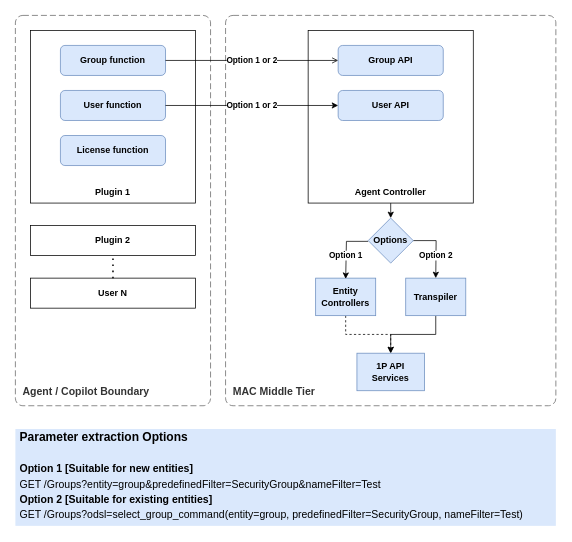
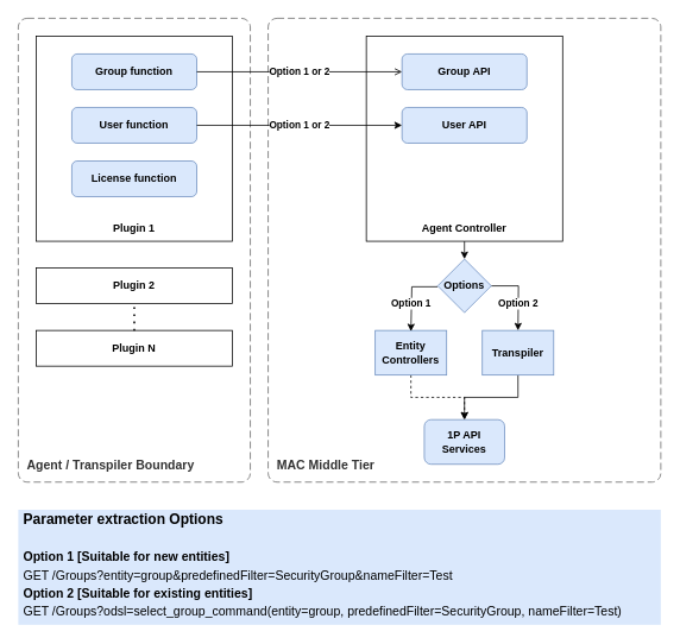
- <mxCell id="5" value="&lt;b&gt;User N&lt;/b&gt;" style="rounded=0;whiteSpace=wrap;html=1;" vertex="1" parent="1"><mxGeometry x="40" y="370" width="220" height="40" as="geometry" /></mxCell>
+ <mxCell id="5" value="&lt;b&gt;Plugin N&lt;/b&gt;" style="rounded=0;whiteSpace=wrap;html=1;" vertex="1" parent="1"><mxGeometry x="40" y="370" width="220" height="40" as="geometry" /></mxCell>
- <mxCell id="21" value="&lt;div&gt;&lt;b style=&quot;background-color: transparent; color: light-dark(rgb(0, 0, 0), rgb(255, 255, 255));&quot;&gt;1P API Services&lt;/b&gt;&lt;/div&gt;" style="rounded=0;whiteSpace=wrap;html=1;fillColor=#dae8fc;strokeColor=#6c8ebf;" vertex="1" parent="1"><mxGeometry x="475" y="470" width="90" height="50" as="geometry" /></mxCell>
+ <mxCell id="21" value="&lt;div&gt;&lt;b style=&quot;background-color: transparent; color: light-dark(rgb(0, 0, 0), rgb(255, 255, 255));&quot;&gt;1P API Services&lt;/b&gt;&lt;/div&gt;" style="whiteSpace=wrap;html=1;fillColor=#dae8fc;strokeColor=#6c8ebf;rounded=1;" vertex="1" parent="1"><mxGeometry x="475" y="470" width="90" height="50" as="geometry" /></mxCell>
- <mxCell id="2" value="&lt;font style=&quot;font-size: 14px&quot;&gt;&lt;b&gt;&lt;div style=&quot;text-align: right&quot;&gt;Agent / Copilot Boundary&lt;/div&gt;&lt;/b&gt;&lt;/font&gt;" style="rounded=1;fontSize=11;whiteSpace=wrap;html=1;dashed=1;arcSize=20;fillColor=none;strokeColor=#666666;fontColor=#333333;labelBackgroundColor=none;align=left;verticalAlign=bottom;labelBorderColor=none;spacingTop=0;spacing=10;dashPattern=8 4;metaEdit=1;rotatable=0;perimeter=rectanglePerimeter;noLabel=0;labelPadding=0;allowArrows=0;connectable=0;expand=0;recursiveResize=0;editable=1;pointerEvents=0;absoluteArcSize=1;points=[[0.25,0,0],[0.5,0,0],[0.75,0,0],[1,0.25,0],[1,0.5,0],[1,0.75,0],[0.75,1,0],[0.5,1,0],[0.25,1,0],[0,0.75,0],[0,0.5,0],[0,0.25,0]];" vertex="1" parent="1"><mxGeometry x="20" y="20" width="260" height="520" as="geometry" /></mxCell>
+ <mxCell id="2" value="&lt;font style=&quot;font-size: 14px&quot;&gt;&lt;b&gt;&lt;div style=&quot;text-align: right&quot;&gt;Agent / Transpiler Boundary&lt;/div&gt;&lt;/b&gt;&lt;/font&gt;" style="rounded=1;fontSize=11;whiteSpace=wrap;html=1;dashed=1;arcSize=20;fillColor=none;strokeColor=#666666;fontColor=#333333;labelBackgroundColor=none;align=left;verticalAlign=bottom;labelBorderColor=none;spacingTop=0;spacing=10;dashPattern=8 4;metaEdit=1;rotatable=0;perimeter=rectanglePerimeter;noLabel=0;labelPadding=0;allowArrows=0;connectable=0;expand=0;recursiveResize=0;editable=1;pointerEvents=0;absoluteArcSize=1;points=[[0.25,0,0],[0.5,0,0],[0.75,0,0],[1,0.25,0],[1,0.5,0],[1,0.75,0],[0.75,1,0],[0.5,1,0],[0.25,1,0],[0,0.75,0],[0,0.5,0],[0,0.25,0]];" vertex="1" parent="1"><mxGeometry x="20" y="20" width="260" height="520" as="geometry" /></mxCell>
